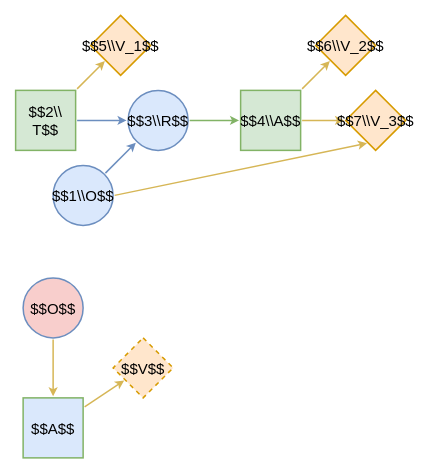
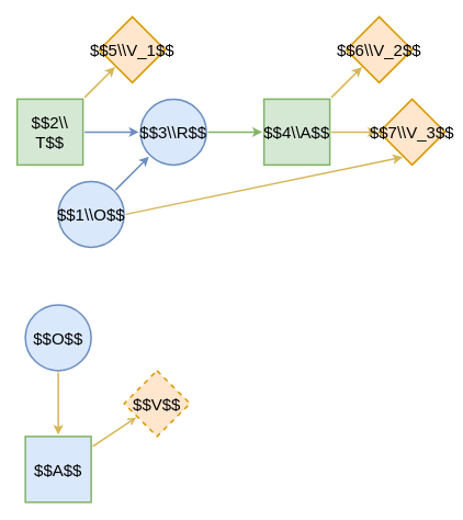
- <mxCell id="17" value="&lt;font style=&quot;font-size: 20px&quot;&gt;$$O$$&lt;/font&gt;" style="ellipse;whiteSpace=wrap;html=1;aspect=fixed;fillColor=#f8cecc;strokeColor=#6c8ebf;strokeWidth=2;perimeterSpacing=2;" vertex="1" parent="1"><mxGeometry x="30" y="370" width="80" height="80" as="geometry" /></mxCell>
+ <mxCell id="17" value="&lt;font style=&quot;font-size: 20px&quot;&gt;$$O$$&lt;/font&gt;" style="ellipse;whiteSpace=wrap;html=1;aspect=fixed;fillColor=#dae8fc;strokeColor=#6c8ebf;strokeWidth=2;perimeterSpacing=2;" vertex="1" parent="1"><mxGeometry x="30" y="370" width="80" height="80" as="geometry" /></mxCell>
- <mxCell id="18" style="rounded=0;orthogonalLoop=1;jettySize=auto;html=1;fillColor=#fff2cc;strokeColor=#d6b656;strokeWidth=2;" edge="1" parent="1" source="19" target="20"><mxGeometry relative="1" as="geometry" /></mxCell>
+ <mxCell id="18" style="rounded=0;orthogonalLoop=1;jettySize=auto;html=1;fillColor=#fff2cc;strokeColor=#d6b656;strokeWidth=2;endArrow=open;" edge="1" parent="1" source="19" target="20"><mxGeometry relative="1" as="geometry" /></mxCell>
